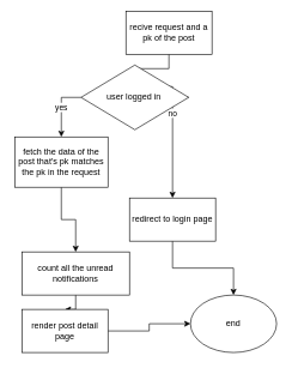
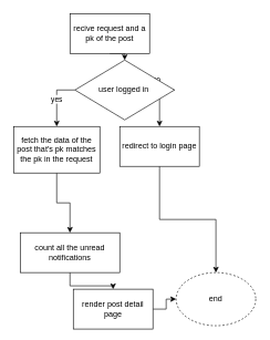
- <mxCell id="8" value="recive request and a pk of the post" style="whiteSpace=wrap;html=1;" parent="1" vertex="1"><mxGeometry x="175" y="15" width="120" height="60" as="geometry" /></mxCell>
+ <mxCell id="8" value="recive request and a pk of the post" style="whiteSpace=wrap;html=1;" parent="1" vertex="1"><mxGeometry x="105" y="20" width="120" height="60" as="geometry" /></mxCell>
- <mxCell id="15" value="redirect to login page" style="whiteSpace=wrap;html=1;" parent="1" vertex="1"><mxGeometry x="180" y="275" width="120" height="60" as="geometry" /></mxCell>
+ <mxCell id="15" value="redirect to login page" style="whiteSpace=wrap;html=1;" parent="1" vertex="1"><mxGeometry x="180" y="190" width="120" height="60" as="geometry" /></mxCell>
- <mxCell id="2" value="end" style="ellipse;whiteSpace=wrap;html=1;" parent="1" vertex="1"><mxGeometry x="265" y="410" width="120" height="80" as="geometry" /></mxCell>
+ <mxCell id="2" value="end" style="ellipse;whiteSpace=wrap;html=1;dashed=1;" parent="1" vertex="1"><mxGeometry x="265" y="410" width="120" height="80" as="geometry" /></mxCell>
- <mxCell id="10" value="render post detail page" style="whiteSpace=wrap;html=1;" parent="1" vertex="1"><mxGeometry x="30" y="430" width="120" height="60" as="geometry" /></mxCell>
+ <mxCell id="10" value="render post detail page" style="whiteSpace=wrap;html=1;" parent="1" vertex="1"><mxGeometry x="110" y="435" width="120" height="60" as="geometry" /></mxCell>
